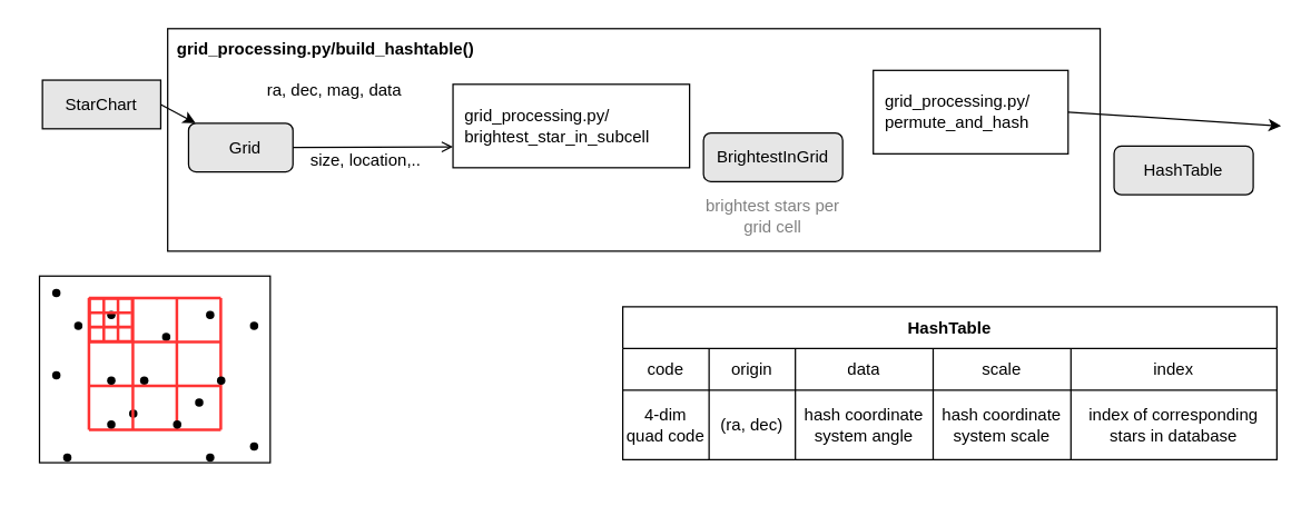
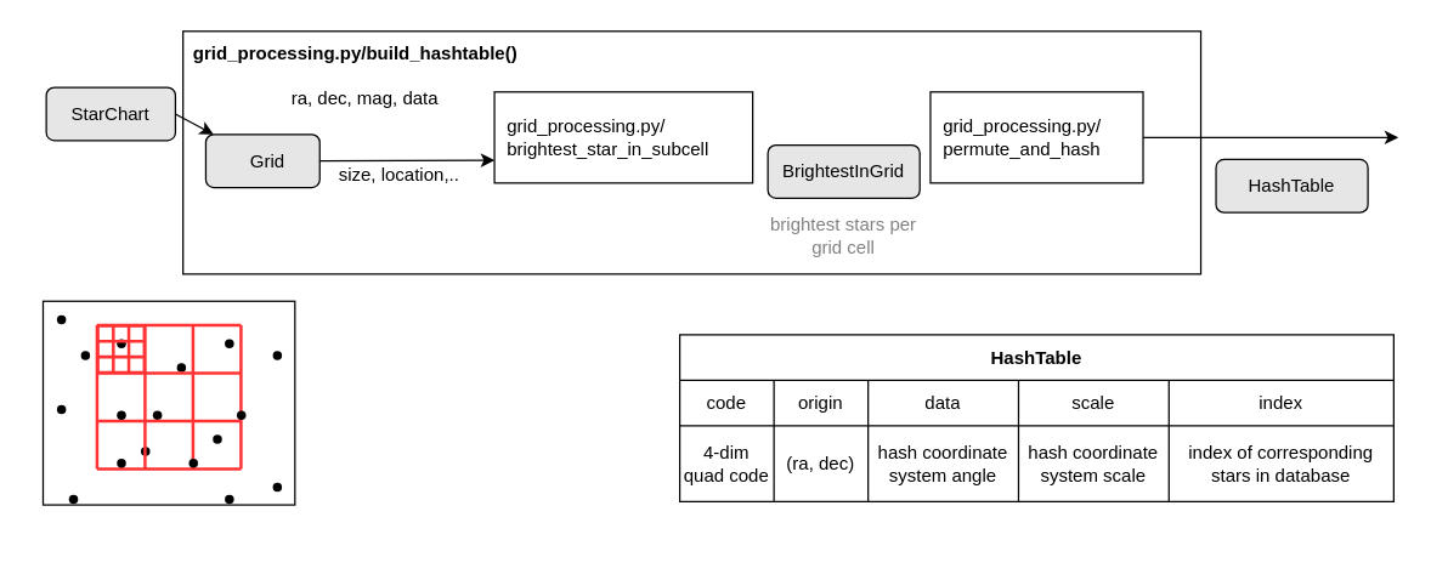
- <mxCell id="9" value="StarChart" style="whiteSpace=wrap;html=1;align=center;perimeterSpacing=0;fillColor=#E6E6E6;rounded=0;" parent="1" vertex="1"><mxGeometry x="30" y="57" width="85" height="35" as="geometry" /></mxCell>
+ <mxCell id="9" value="StarChart" style="rounded=1;whiteSpace=wrap;html=1;align=center;perimeterSpacing=0;fillColor=#E6E6E6;" parent="1" vertex="1"><mxGeometry x="30" y="57" width="85" height="35" as="geometry" /></mxCell>
- <mxCell id="11" value="&amp;nbsp; grid_processing.py/&lt;br&gt;&amp;nbsp; permute_and_hash" style="rounded=0;whiteSpace=wrap;html=1;align=left;" parent="1" vertex="1"><mxGeometry x="627" y="50" width="140" height="60" as="geometry" /></mxCell>
+ <mxCell id="11" value="&amp;nbsp; grid_processing.py/&lt;br&gt;&amp;nbsp; permute_and_hash" style="rounded=0;whiteSpace=wrap;html=1;align=left;" parent="1" vertex="1"><mxGeometry x="612" y="60" width="140" height="60" as="geometry" /></mxCell>
- <mxCell id="5" value="" style="endArrow=open;html=1;rounded=0;exitX=1;exitY=0.5;exitDx=0;exitDy=0;entryX=0;entryY=0.75;entryDx=0;entryDy=0;" parent="1" source="4" target="3" edge="1"><mxGeometry width="50" height="50" relative="1" as="geometry"><mxPoint x="495" y="-230" as="sourcePoint" /><mxPoint x="545" y="-280" as="targetPoint" /></mxGeometry></mxCell>
+ <mxCell id="5" value="" style="endArrow=classic;html=1;rounded=0;exitX=1;exitY=0.5;exitDx=0;exitDy=0;entryX=0;entryY=0.75;entryDx=0;entryDy=0;" parent="1" source="4" target="3" edge="1"><mxGeometry width="50" height="50" relative="1" as="geometry"><mxPoint x="495" y="-230" as="sourcePoint" /><mxPoint x="545" y="-280" as="targetPoint" /></mxGeometry></mxCell>
